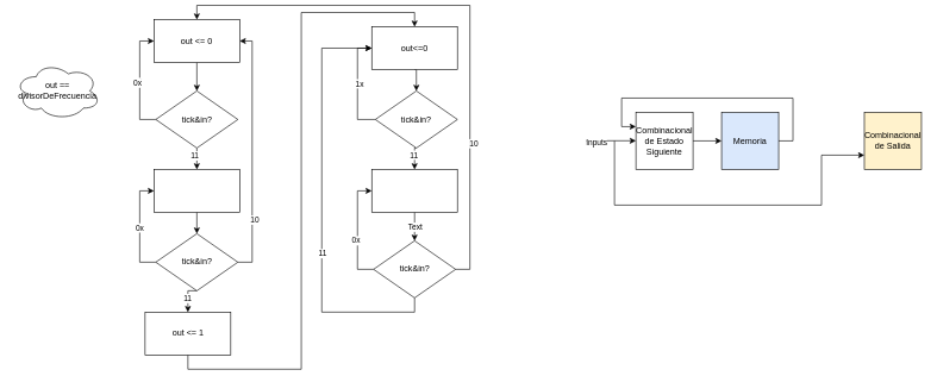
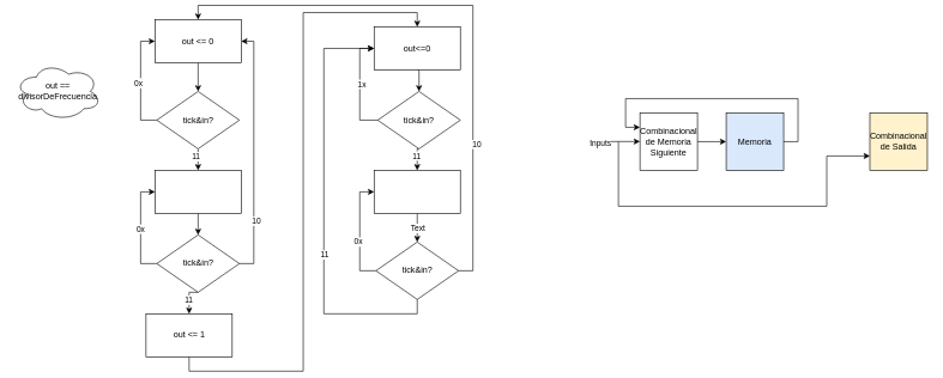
- <mxCell id="16" value="Combinacional de Estado Siguiente" style="whiteSpace=wrap;html=1;aspect=fixed;" parent="1" vertex="1"><mxGeometry x="890" y="150" width="80" height="80" as="geometry" /></mxCell>
+ <mxCell id="16" value="Combinacional de Memoria Siguiente" style="whiteSpace=wrap;html=1;aspect=fixed;" parent="1" vertex="1"><mxGeometry x="890" y="150" width="80" height="80" as="geometry" /></mxCell>
